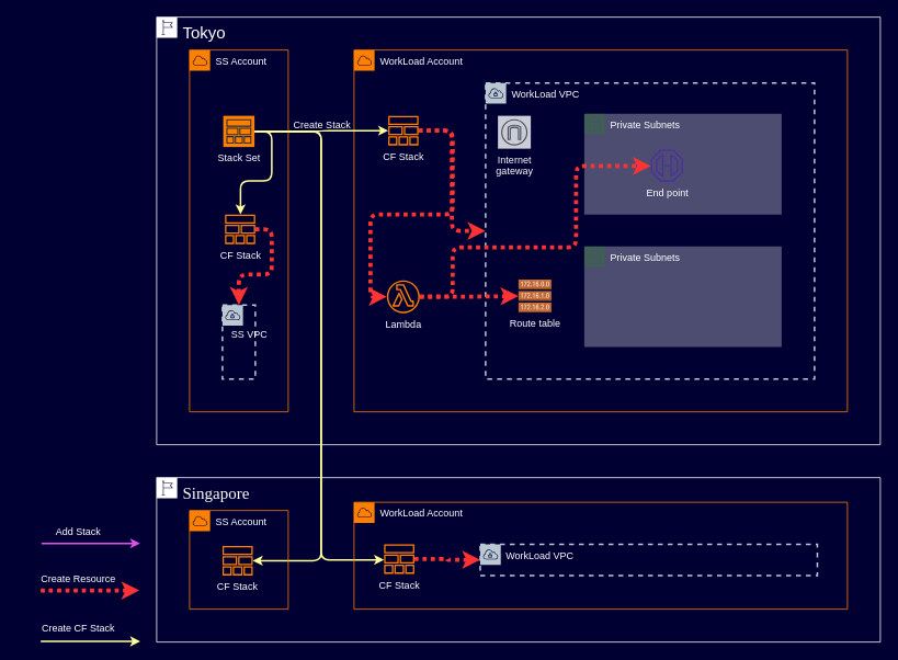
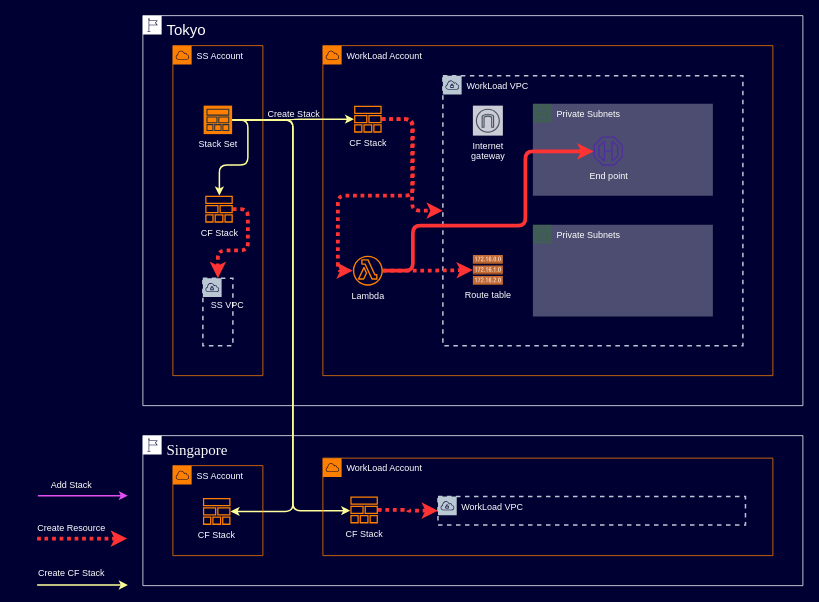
- <mxCell id="21" value="Internet&#10;gateway" style="sketch=0;outlineConnect=0;fontColor=#FFFFFF;gradientColor=none;strokeColor=#232F3E;fillColor=#ffffff;dashed=0;verticalLabelPosition=bottom;verticalAlign=top;align=center;html=1;fontSize=12;fontStyle=0;aspect=fixed;shape=mxgraph.aws4.resourceIcon;resIcon=mxgraph.aws4.internet_gateway;rounded=0;shadow=0;opacity=80;" vertex="1" parent="1"><mxGeometry x="605" y="140" width="40" height="40" as="geometry" /></mxCell>
+ <mxCell id="21" value="Internet&#10;gateway" style="sketch=0;outlineConnect=0;fontColor=#FFFFFF;gradientColor=none;strokeColor=#232F3E;fillColor=#ffffff;dashed=0;verticalLabelPosition=bottom;verticalAlign=top;align=center;html=1;fontSize=12;fontStyle=0;aspect=fixed;shape=mxgraph.aws4.resourceIcon;resIcon=mxgraph.aws4.internet_gateway;rounded=0;shadow=0;opacity=80;" vertex="1" parent="1"><mxGeometry x="630" y="140" width="40" height="40" as="geometry" /></mxCell>
- <mxCell id="19" style="edgeStyle=orthogonalEdgeStyle;curved=0;rounded=1;sketch=0;orthogonalLoop=1;jettySize=auto;html=1;fontSize=12;fontColor=#FFFFFF;strokeColor=#FF3333;strokeWidth=5;dashed=1;dashPattern=1 1;" edge="1" parent="1" source="20" target="23"><mxGeometry relative="1" as="geometry"><Array as="points"><mxPoint x="550" y="360" /><mxPoint x="550" y="300" /><mxPoint x="700" y="300" /><mxPoint x="700" y="201" /></Array></mxGeometry></mxCell>
+ <mxCell id="19" style="edgeStyle=orthogonalEdgeStyle;curved=0;rounded=1;sketch=0;orthogonalLoop=1;jettySize=auto;html=1;fontSize=12;fontColor=#FFFFFF;strokeColor=#FF3333;strokeWidth=5;dashed=0;dashPattern=1 1;" edge="1" parent="1" source="20" target="23"><mxGeometry relative="1" as="geometry"><Array as="points"><mxPoint x="550" y="360" /><mxPoint x="550" y="300" /><mxPoint x="700" y="300" /><mxPoint x="700" y="201" /></Array></mxGeometry></mxCell>
